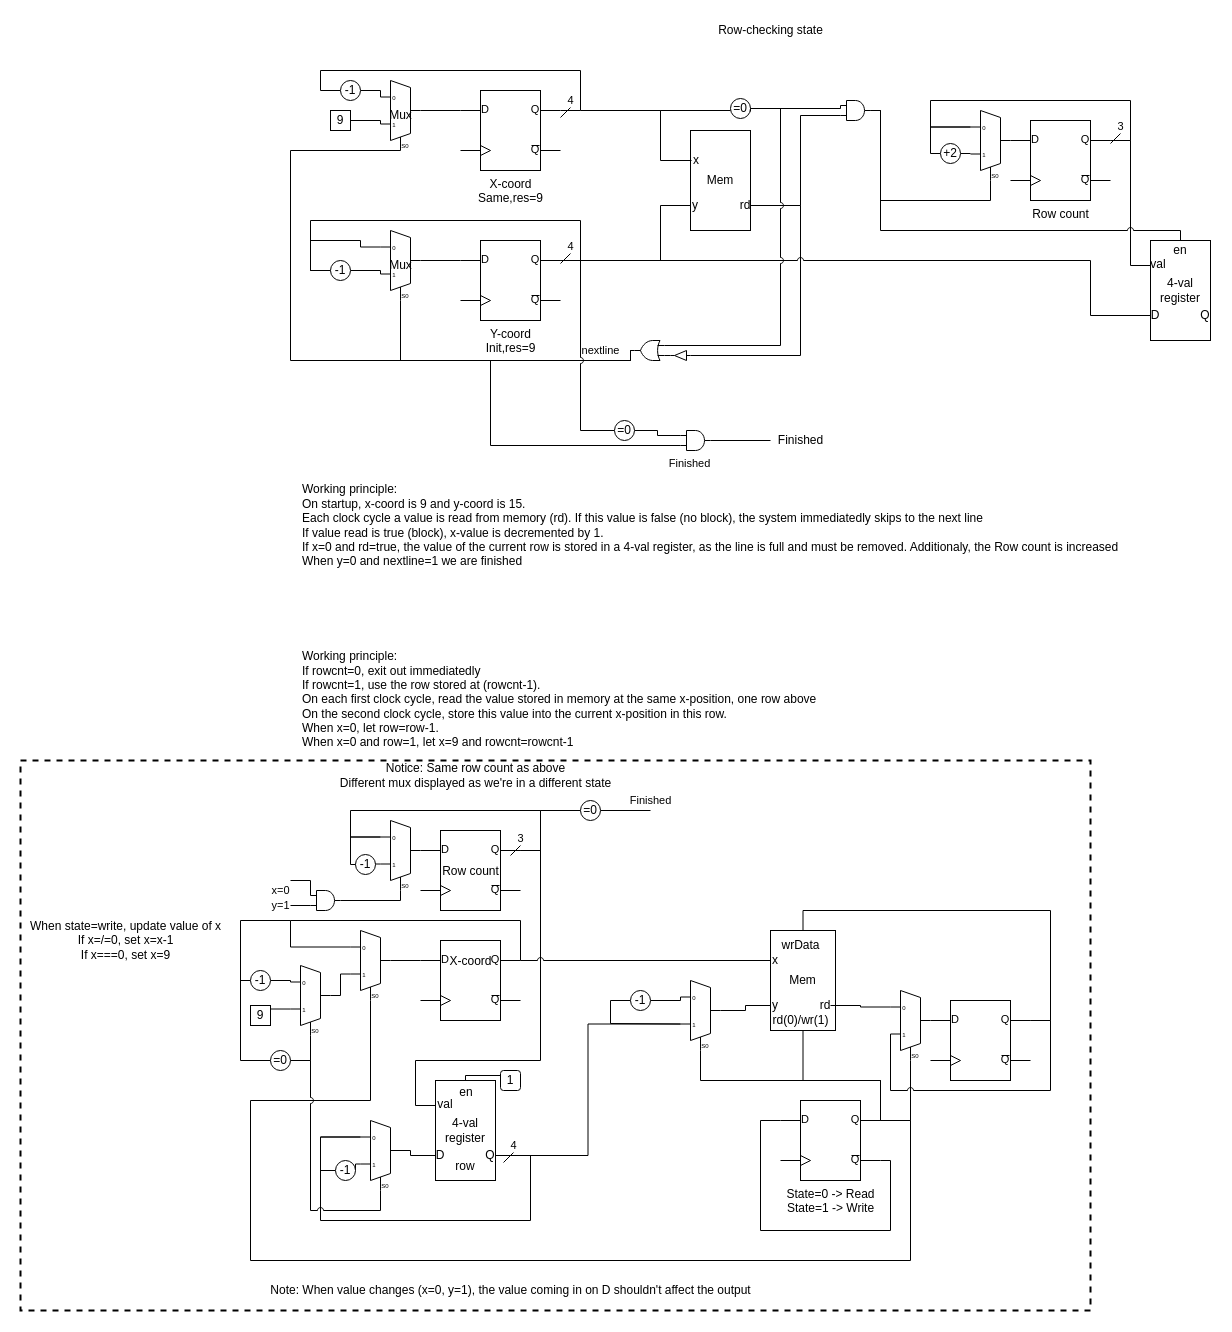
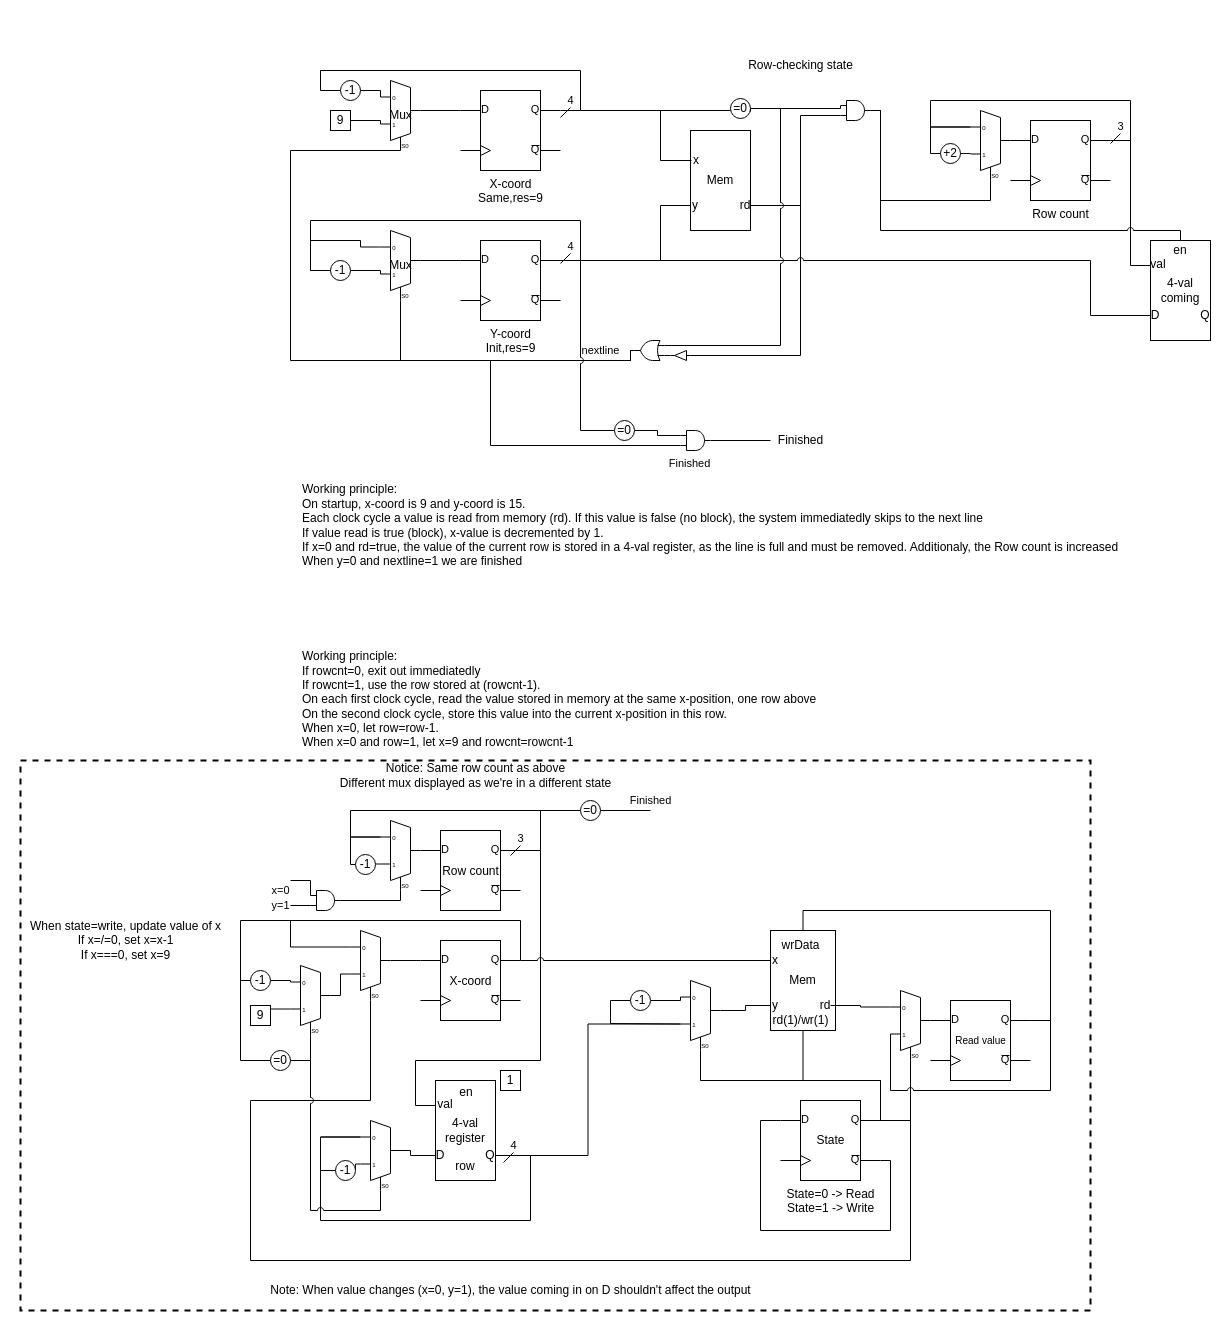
- <mxCell id="70" value="Row-checking state" style="text;html=1;align=center;verticalAlign=middle;resizable=0;points=[];autosize=1;" vertex="1" parent="1"><mxGeometry x="710" y="20" width="120" height="20" as="geometry" /></mxCell>
+ <mxCell id="70" value="Row-checking state" style="text;html=1;align=center;verticalAlign=middle;resizable=0;points=[];autosize=1;" vertex="1" parent="1"><mxGeometry x="740" y="55" width="120" height="20" as="geometry" /></mxCell>
- <mxCell id="52" value="4-val register" style="rounded=0;whiteSpace=wrap;html=1;container=1;" vertex="1" parent="1"><mxGeometry x="1150" y="240" width="60" height="100" as="geometry" /></mxCell>
+ <mxCell id="52" value="4-val coming" style="rounded=0;whiteSpace=wrap;html=1;container=1;" vertex="1" parent="1"><mxGeometry x="1150" y="240" width="60" height="100" as="geometry" /></mxCell>
- <mxCell id="85" value="X-coord" style="text;html=1;align=center;verticalAlign=middle;resizable=0;points=[];autosize=1;" vertex="1" parent="84"><mxGeometry x="20" y="11" width="60" height="20" as="geometry" /></mxCell>
+ <mxCell id="85" value="X-coord" style="text;html=1;align=center;verticalAlign=middle;resizable=0;points=[];autosize=1;" vertex="1" parent="84"><mxGeometry x="20" y="31" width="60" height="20" as="geometry" /></mxCell>
- <mxCell id="92" value="rd(0)/wr(1)" style="text;html=1;align=center;verticalAlign=middle;resizable=0;points=[];autosize=1;" vertex="1" parent="87"><mxGeometry x="-5" y="80" width="70" height="20" as="geometry" /></mxCell>
+ <mxCell id="92" value="rd(1)/wr(1)" style="text;html=1;align=center;verticalAlign=middle;resizable=0;points=[];autosize=1;" vertex="1" parent="87"><mxGeometry x="-5" y="80" width="70" height="20" as="geometry" /></mxCell>
+ <mxCell id="82" value="&lt;font style=&quot;font-size: 10px&quot;&gt;Read value&lt;/font&gt;" style="text;html=1;align=center;verticalAlign=middle;resizable=0;points=[];autosize=1;strokeColor=none;" vertex="1" parent="81"><mxGeometry x="15" y="30" width="70" height="20" as="geometry" /></mxCell>
- <mxCell id="61" style="edgeStyle=orthogonalEdgeStyle;rounded=0;jumpStyle=arc;orthogonalLoop=1;jettySize=auto;html=1;exitX=0.5;exitY=0;exitDx=0;exitDy=0;entryX=0;entryY=0.25;entryDx=0;entryDy=0;endArrow=none;endFill=0;" edge="1" parent="1" source="63" target="100"><mxGeometry relative="1" as="geometry"><Array as="points"><mxPoint x="465" y="1075" /></Array></mxGeometry></mxCell>
- <mxCell id="100" value="1" style="whiteSpace=wrap;html=1;aspect=fixed;shadow=0;strokeWidth=1;fillColor=#ffffff;rounded=1;" vertex="1" parent="1"><mxGeometry x="500" y="1070" width="20" height="20" as="geometry" /></mxCell>
+ <mxCell id="100" value="1" style="whiteSpace=wrap;html=1;aspect=fixed;shadow=0;strokeWidth=1;fillColor=#ffffff;" vertex="1" parent="1"><mxGeometry x="500" y="1070" width="20" height="20" as="geometry" /></mxCell>
+ <mxCell id="79" value="State" style="text;html=1;align=center;verticalAlign=middle;resizable=0;points=[];autosize=1;" vertex="1" parent="78"><mxGeometry x="30" y="30" width="40" height="20" as="geometry" /></mxCell>
